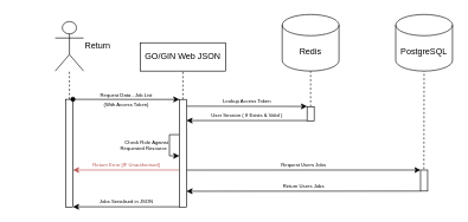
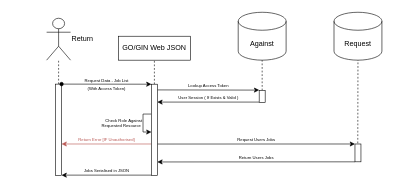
- <mxCell id="5" value="Redis" style="shape=cylinder3;whiteSpace=wrap;html=1;boundedLbl=1;backgroundOutline=1;size=15;" vertex="1" parent="1"><mxGeometry x="397" y="20" width="80" height="80" as="geometry" /></mxCell>
+ <mxCell id="5" value="Against" style="shape=cylinder3;whiteSpace=wrap;html=1;boundedLbl=1;backgroundOutline=1;size=15;" vertex="1" parent="1"><mxGeometry x="397" y="20" width="80" height="80" as="geometry" /></mxCell>
- <mxCell id="6" value="PostgreSQL" style="shape=cylinder3;whiteSpace=wrap;html=1;boundedLbl=1;backgroundOutline=1;size=15;" vertex="1" parent="1"><mxGeometry x="557" y="20" width="80" height="80" as="geometry" /></mxCell>
+ <mxCell id="6" value="Request" style="shape=cylinder3;whiteSpace=wrap;html=1;boundedLbl=1;backgroundOutline=1;size=15;" vertex="1" parent="1"><mxGeometry x="557" y="20" width="80" height="80" as="geometry" /></mxCell>
